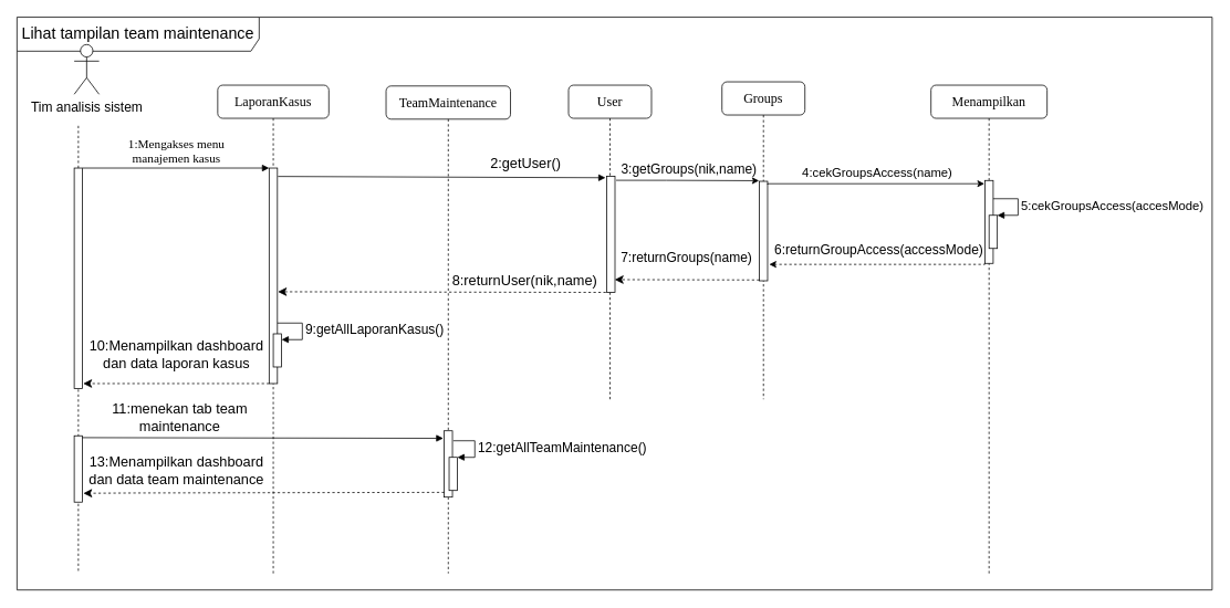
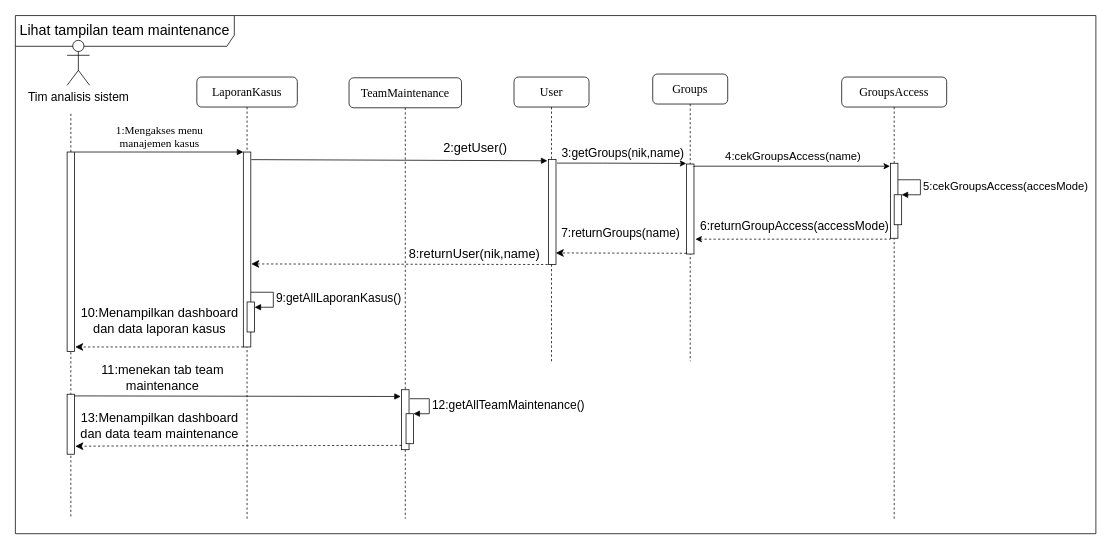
- <mxCell id="16" value="&lt;font style=&quot;font-size: 16px;&quot;&gt;Menampilkan&lt;/font&gt;" style="shape=umlLifeline;perimeter=lifelinePerimeter;whiteSpace=wrap;html=1;container=1;collapsible=0;recursiveResize=0;outlineConnect=0;rounded=1;shadow=0;comic=0;labelBackgroundColor=none;strokeWidth=1;fontFamily=Verdana;fontSize=12;align=center;" parent="1" vertex="1"><mxGeometry x="1122" y="102" width="140" height="589" as="geometry" /></mxCell>
+ <mxCell id="16" value="&lt;font style=&quot;font-size: 16px;&quot;&gt;GroupsAccess&lt;/font&gt;" style="shape=umlLifeline;perimeter=lifelinePerimeter;whiteSpace=wrap;html=1;container=1;collapsible=0;recursiveResize=0;outlineConnect=0;rounded=1;shadow=0;comic=0;labelBackgroundColor=none;strokeWidth=1;fontFamily=Verdana;fontSize=12;align=center;" parent="1" vertex="1"><mxGeometry x="1122" y="102" width="140" height="589" as="geometry" /></mxCell>
